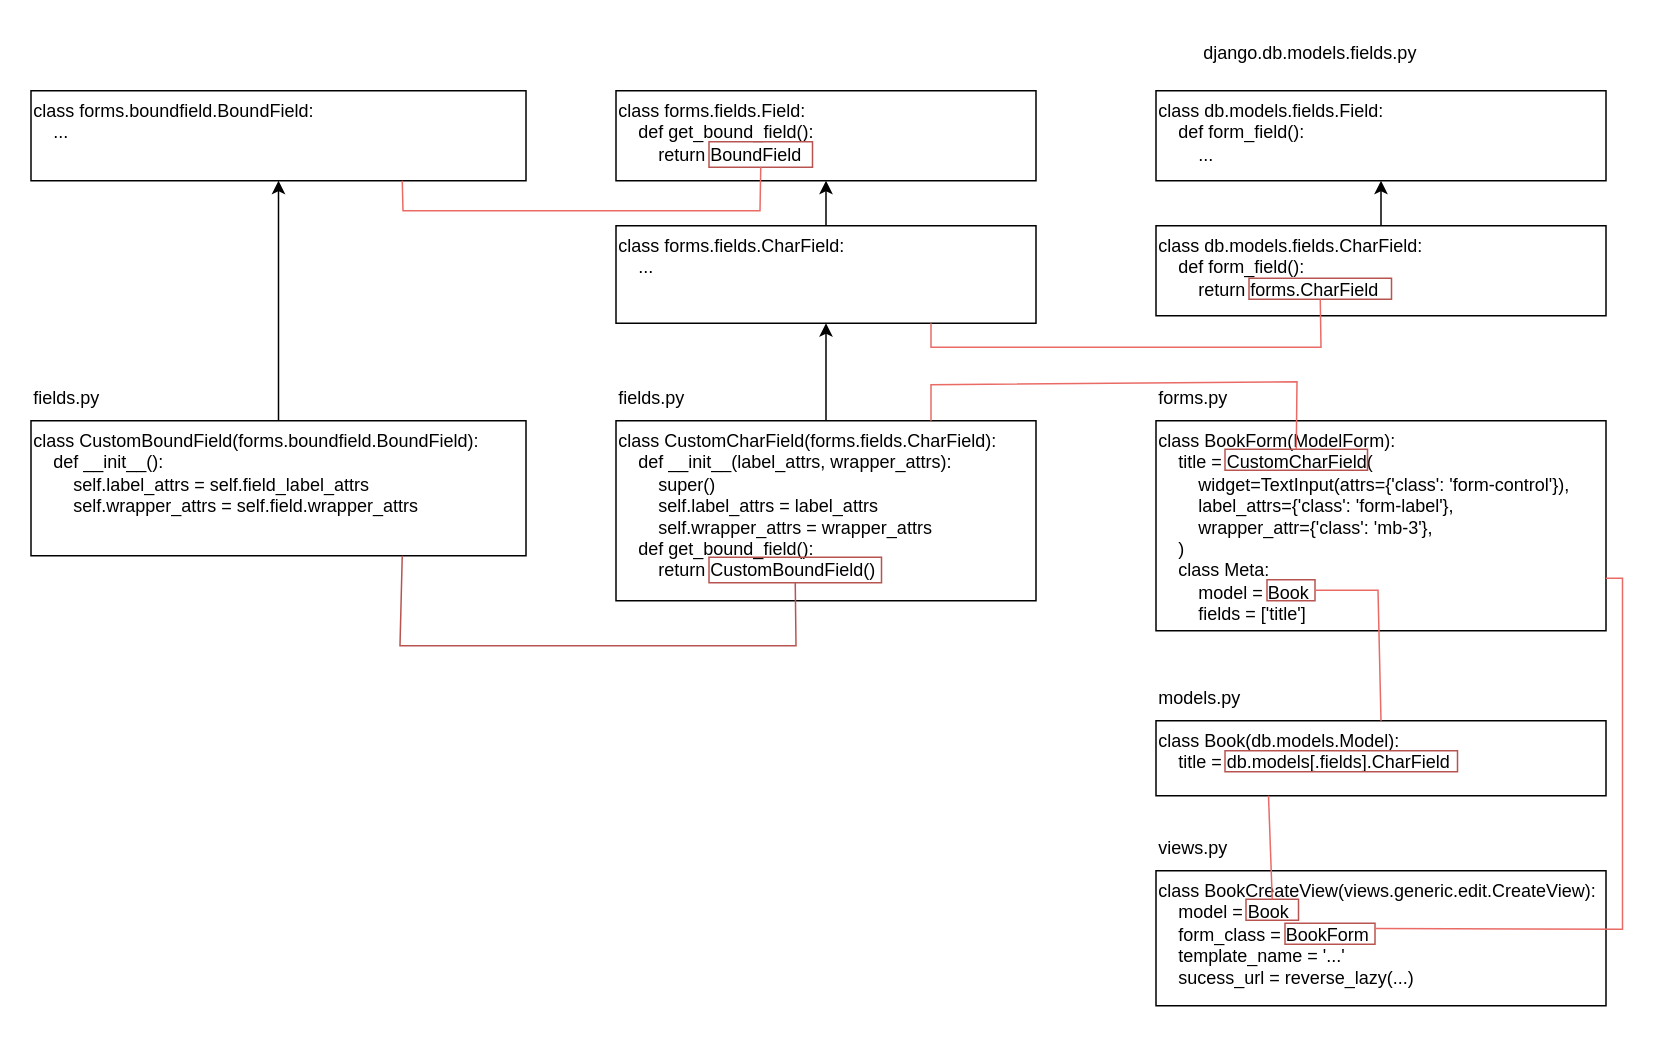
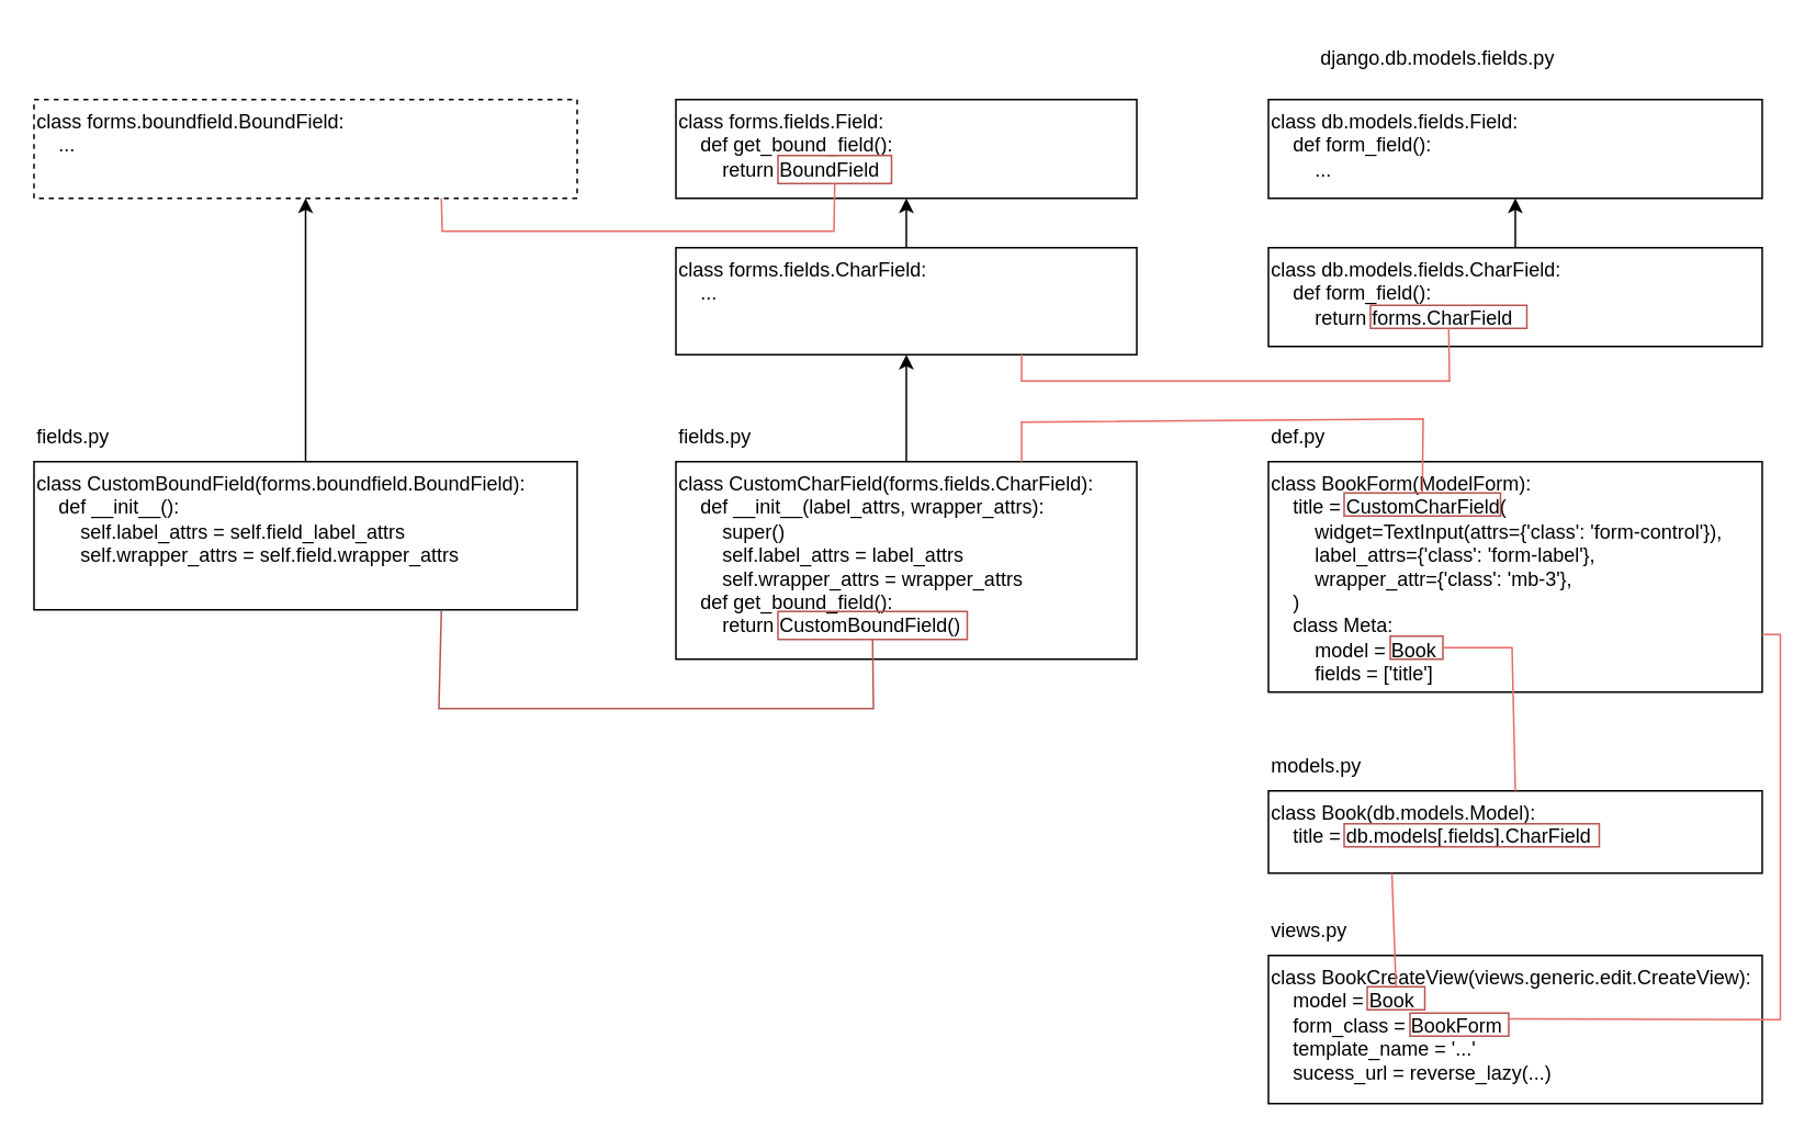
- <mxCell id="19" value="class forms.boundfield.BoundField:&lt;br&gt;&amp;nbsp; &amp;nbsp; ..." style="rounded=0;whiteSpace=wrap;html=1;align=left;verticalAlign=top;" vertex="1" parent="18"><mxGeometry y="30" width="330" height="60" as="geometry" /></mxCell>
+ <mxCell id="19" value="class forms.boundfield.BoundField:&lt;br&gt;&amp;nbsp; &amp;nbsp; ..." style="rounded=0;whiteSpace=wrap;html=1;align=left;verticalAlign=top;dashed=1;" vertex="1" parent="18"><mxGeometry y="30" width="330" height="60" as="geometry" /></mxCell>
- <mxCell id="14" value="forms.py" style="text;html=1;strokeColor=none;fillColor=none;align=left;verticalAlign=middle;whiteSpace=wrap;rounded=0;" vertex="1" parent="1"><mxGeometry x="770" y="250" width="60" height="30" as="geometry" /></mxCell>
+ <mxCell id="14" value="def.py" style="text;html=1;strokeColor=none;fillColor=none;align=left;verticalAlign=middle;whiteSpace=wrap;rounded=0;" vertex="1" parent="1"><mxGeometry x="770" y="250" width="60" height="30" as="geometry" /></mxCell>
